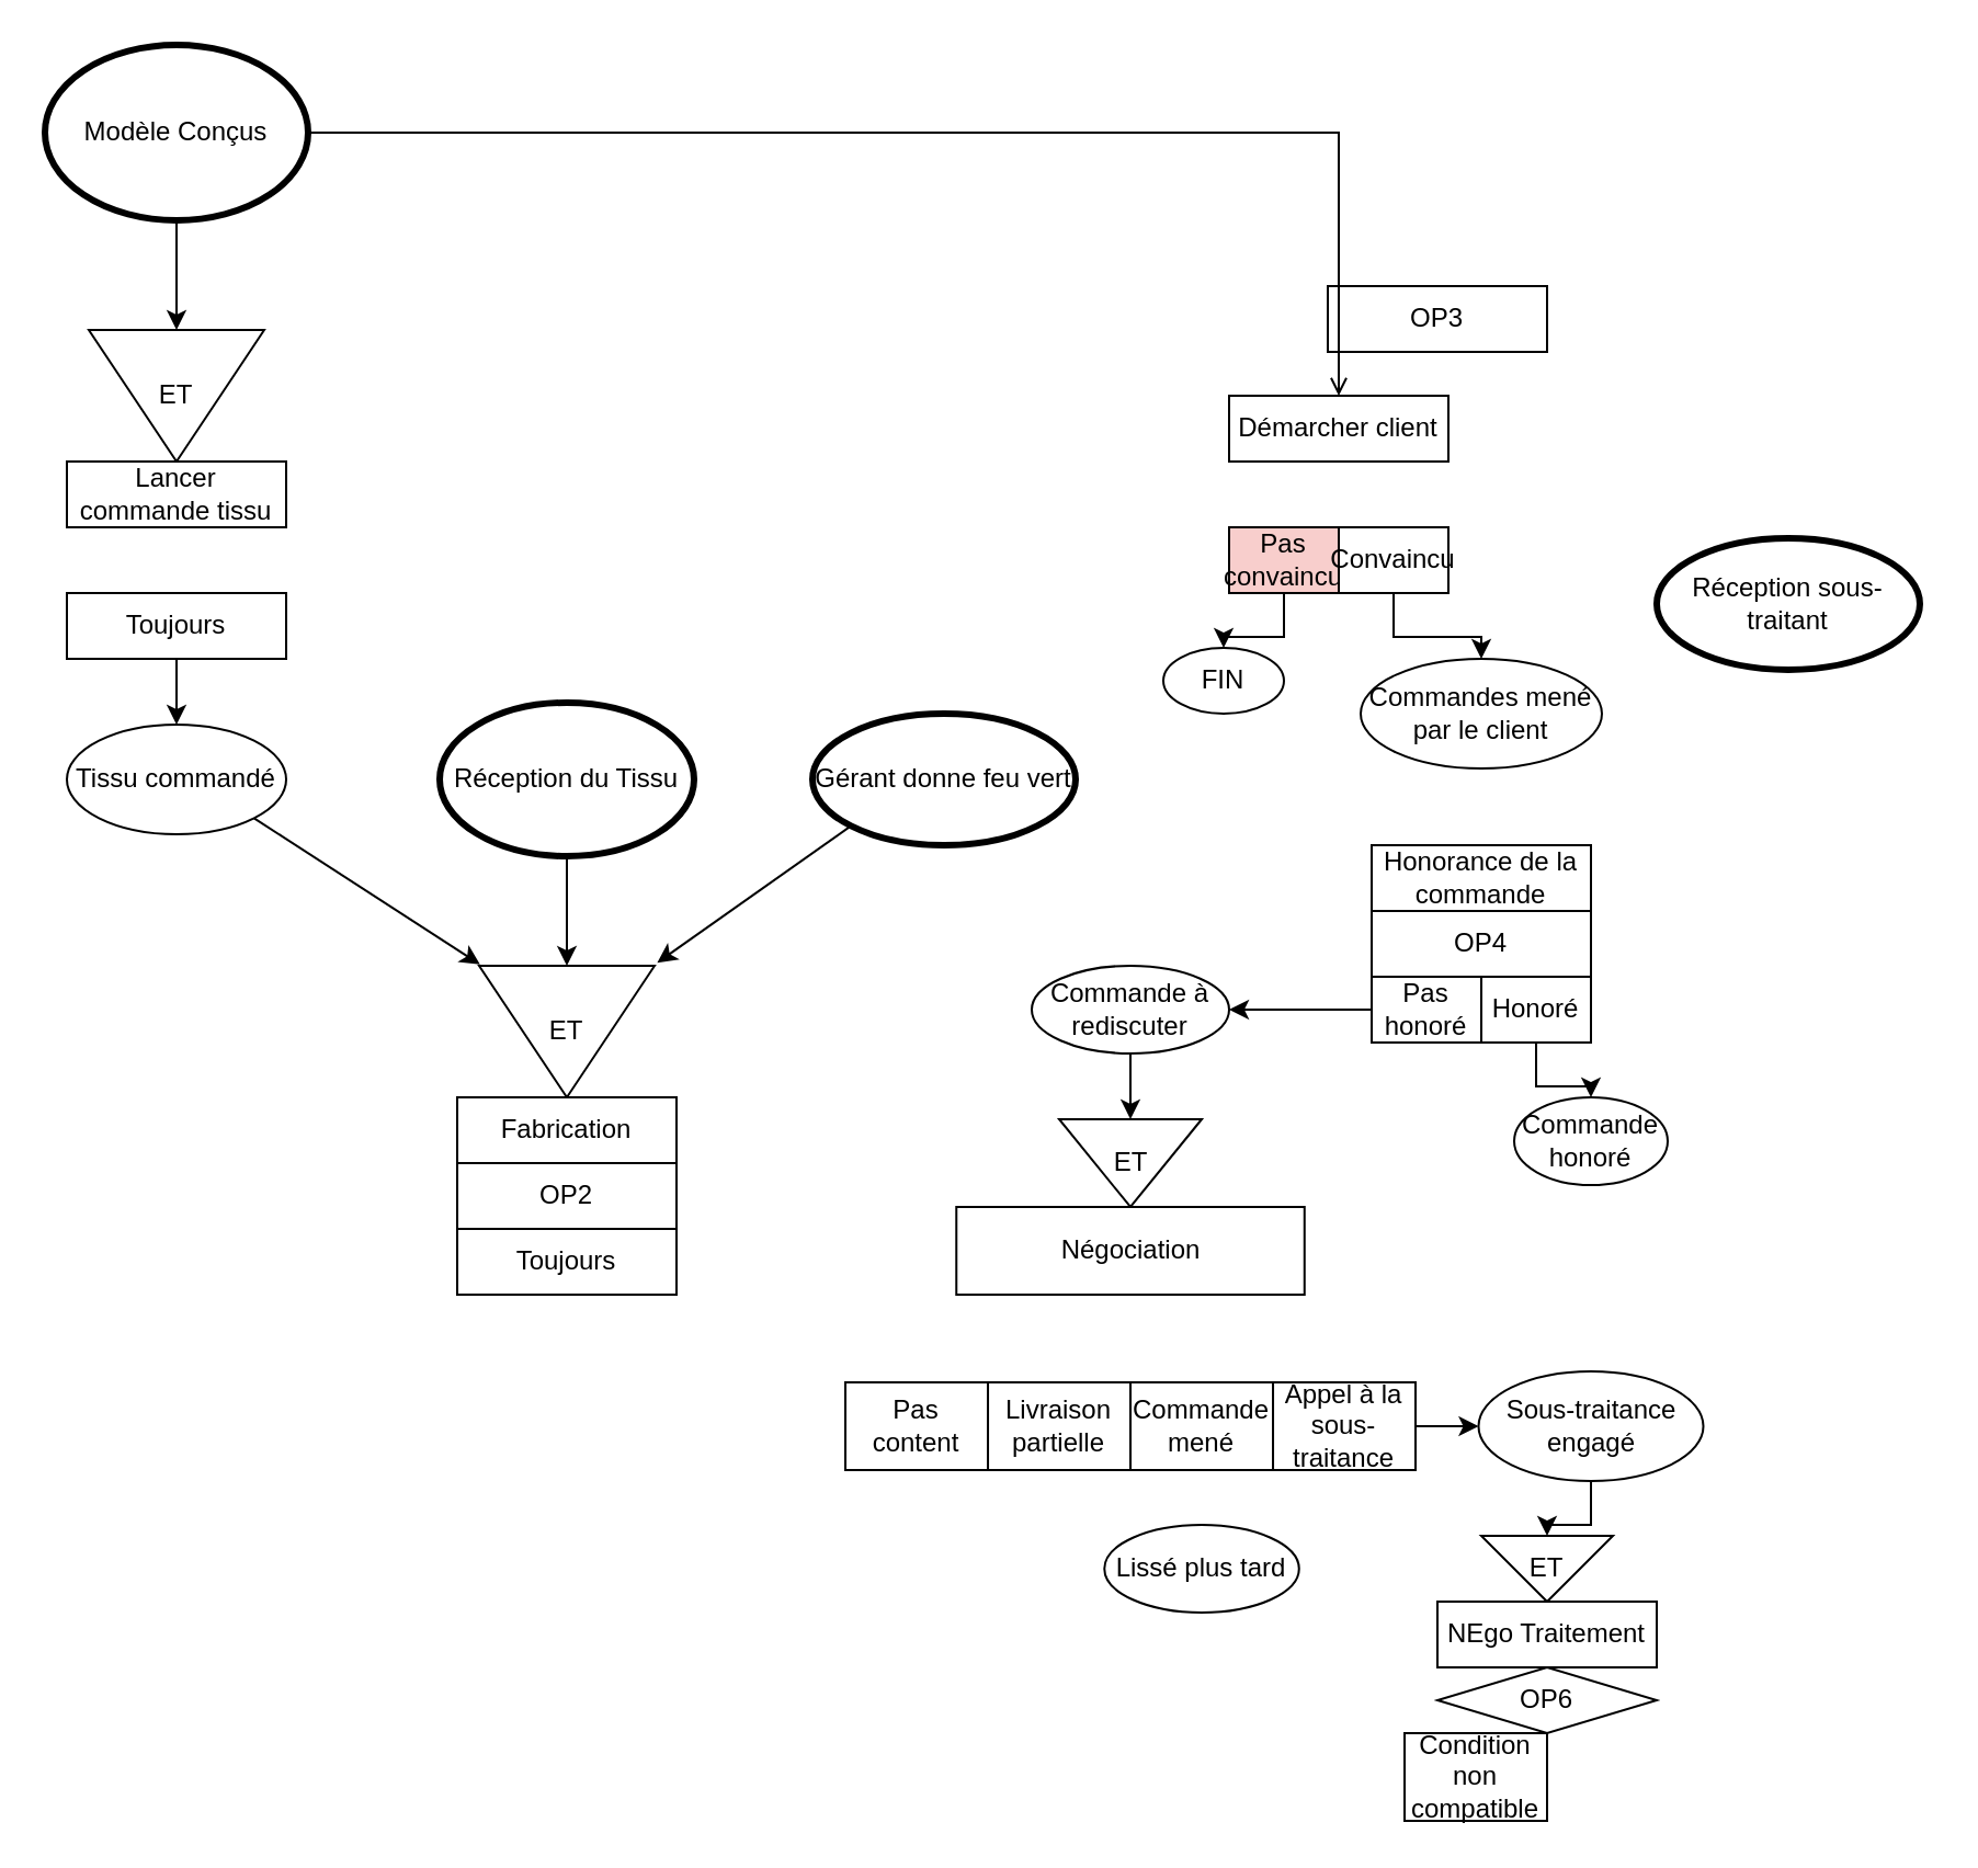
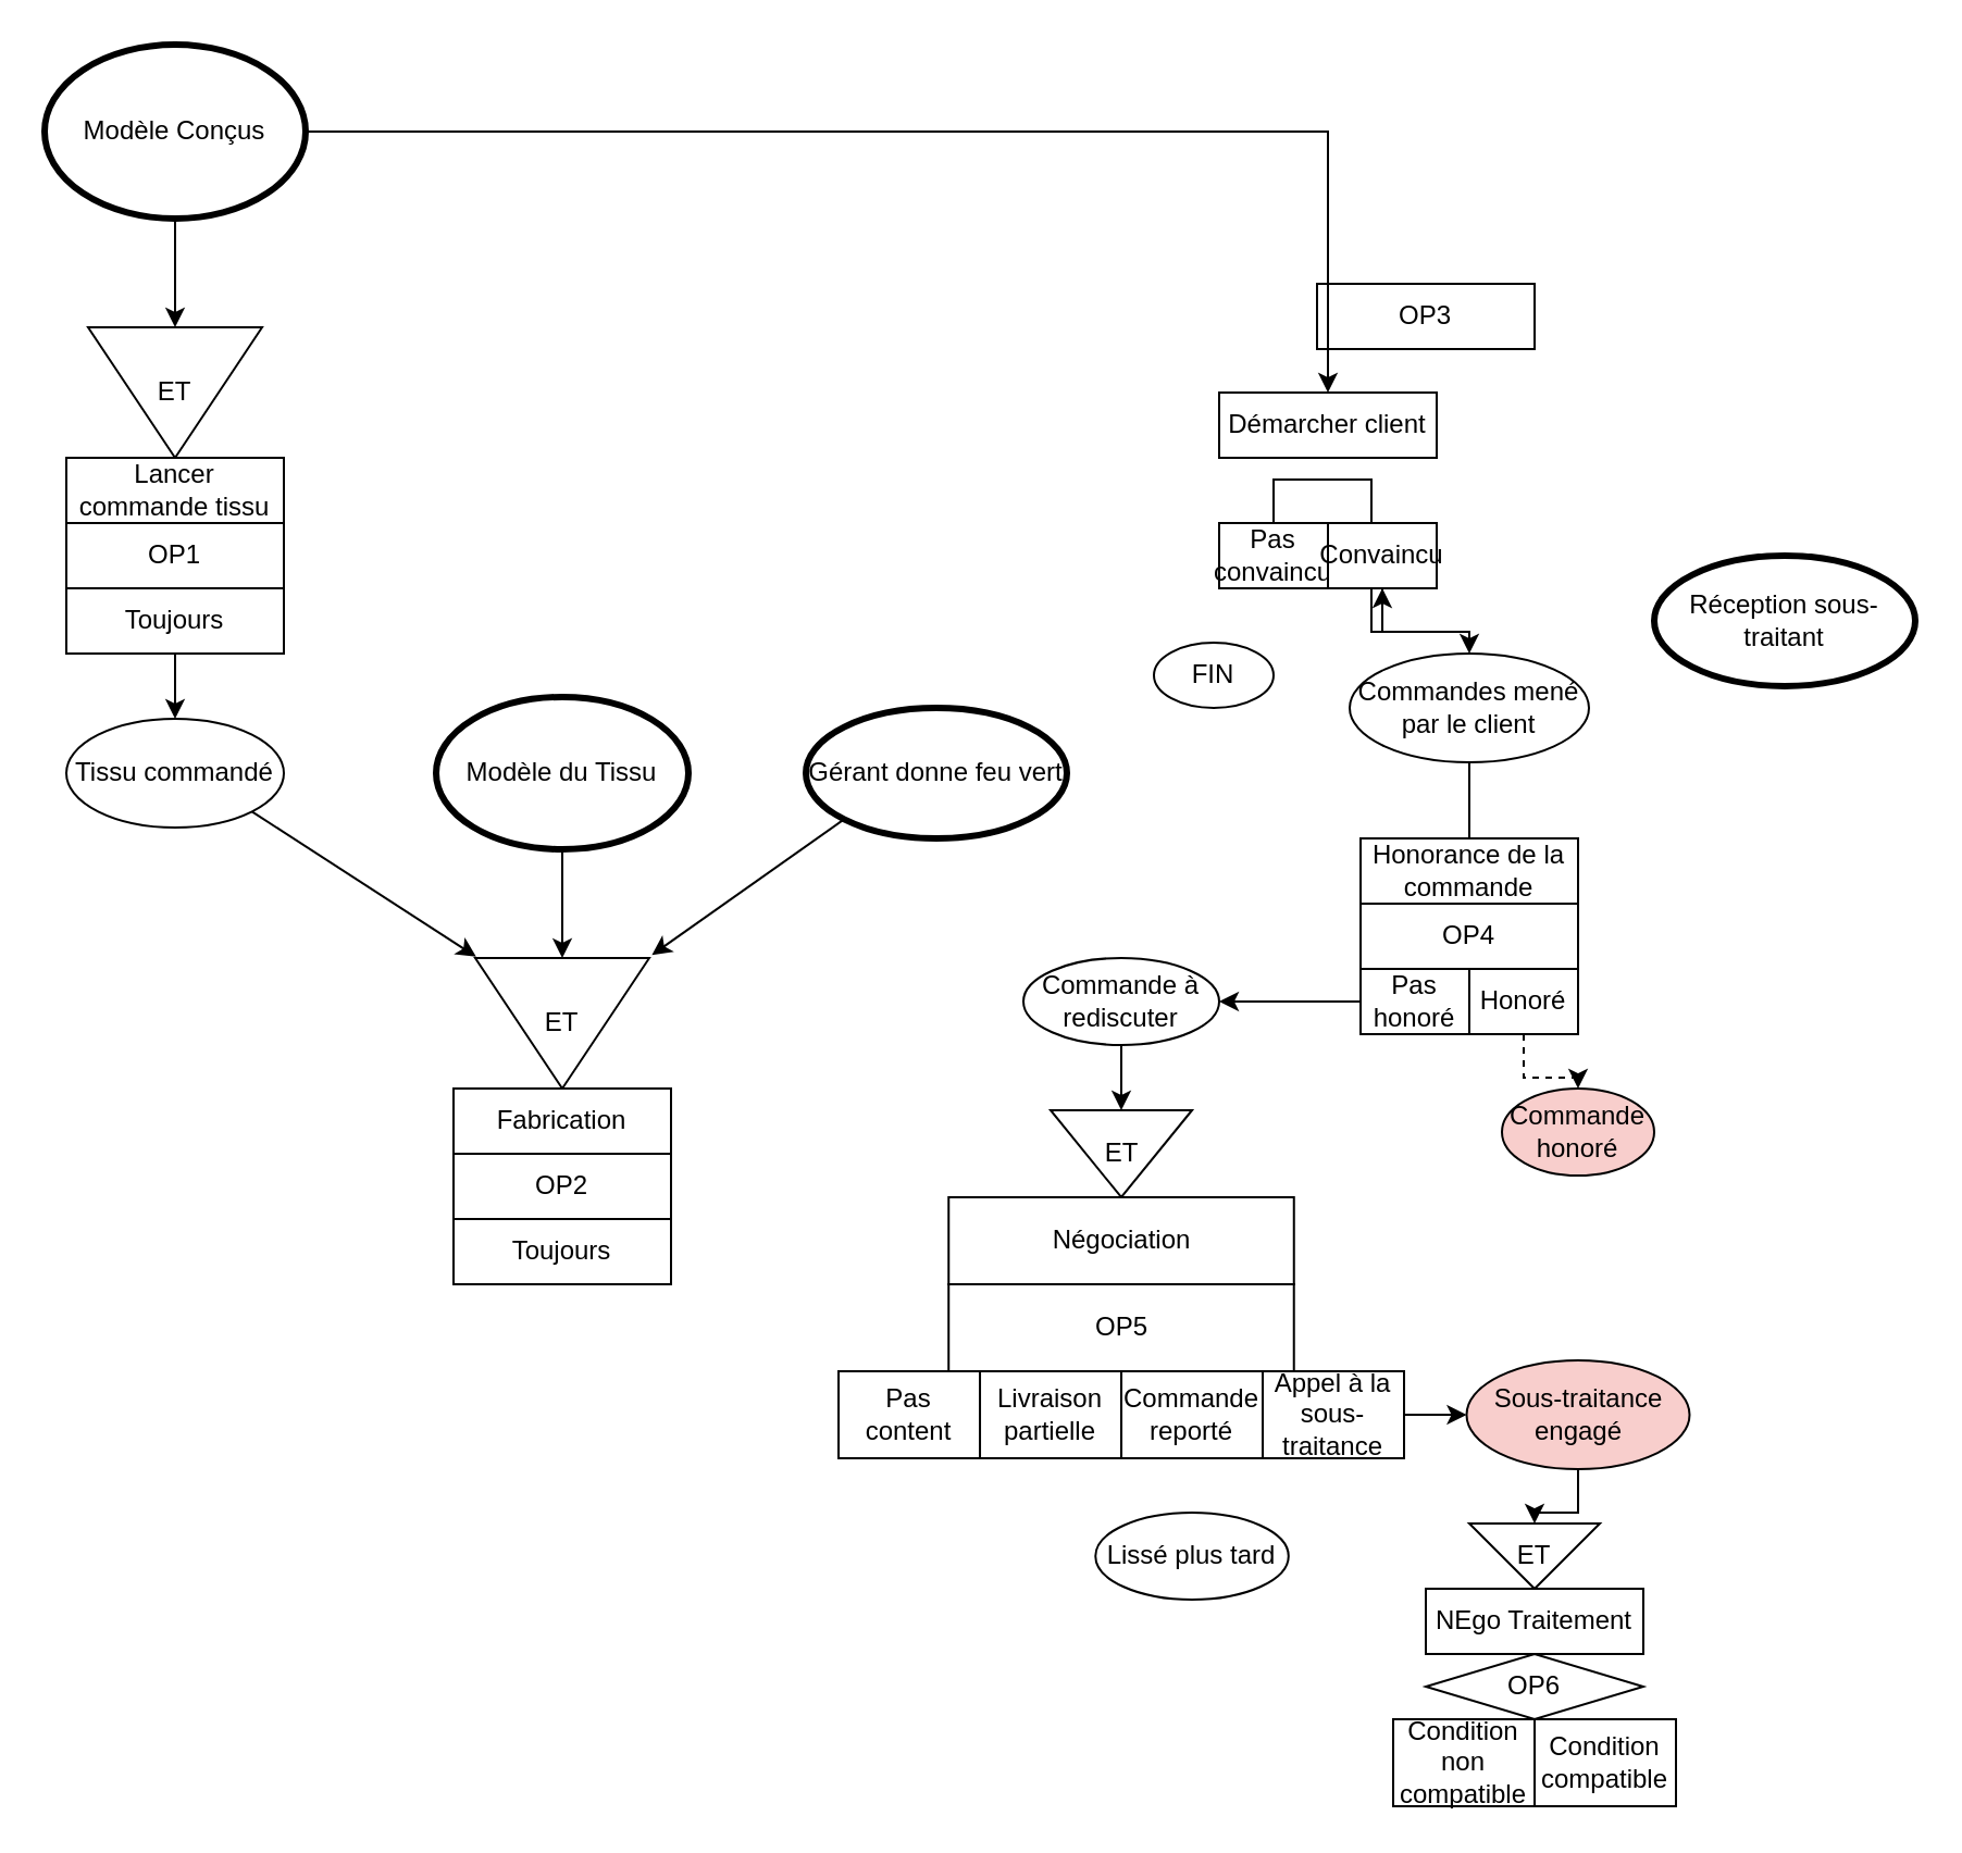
- <mxCell id="52" value="" style="endArrow=open;html=1;rounded=0;exitX=1;exitY=0.5;exitDx=0;exitDy=0;entryX=0.5;entryY=0;entryDx=0;entryDy=0;" edge="1" parent="1" source="3" target="19"><mxGeometry width="50" height="50" relative="1" as="geometry"><mxPoint x="340" y="290" as="sourcePoint" /><mxPoint x="390" y="240" as="targetPoint" /><Array as="points"><mxPoint x="610" y="60" /></Array></mxGeometry></mxCell>
+ <mxCell id="52" value="" style="endArrow=classic;html=1;rounded=0;exitX=1;exitY=0.5;exitDx=0;exitDy=0;entryX=0.5;entryY=0;entryDx=0;entryDy=0;" edge="1" parent="1" source="3" target="19"><mxGeometry width="50" height="50" relative="1" as="geometry"><mxPoint x="340" y="290" as="sourcePoint" /><mxPoint x="390" y="240" as="targetPoint" /><Array as="points"><mxPoint x="610" y="60" /></Array></mxGeometry></mxCell>
+ <mxCell id="6" value="OP1" style="rounded=0;whiteSpace=wrap;html=1;strokeWidth=1;" parent="1" vertex="1"><mxGeometry x="30" y="240" width="100" height="30" as="geometry" /></mxCell>
- <mxCell id="22" value="Pas convaincu" style="rounded=0;whiteSpace=wrap;html=1;strokeWidth=1;fillColor=#f8cecc;" parent="1" vertex="1"><mxGeometry x="560" y="240" width="50" height="30" as="geometry" /></mxCell>
+ <mxCell id="22" value="Pas convaincu" style="rounded=0;whiteSpace=wrap;html=1;strokeWidth=1;" parent="1" vertex="1"><mxGeometry x="560" y="240" width="50" height="30" as="geometry" /></mxCell>
- <mxCell id="54" value="Réception sous-traitant" style="ellipse;whiteSpace=wrap;html=1;strokeWidth=3;" vertex="1" parent="1"><mxGeometry x="755" y="245" width="120" height="60" as="geometry" /></mxCell>
+ <mxCell id="54" value="Réception sous-traitant" style="ellipse;whiteSpace=wrap;html=1;strokeWidth=3;" vertex="1" parent="1"><mxGeometry x="760" y="255" width="120" height="60" as="geometry" /></mxCell>
- <mxCell id="21" value="" style="edgeStyle=orthogonalEdgeStyle;rounded=0;orthogonalLoop=1;jettySize=auto;html=1;" parent="1" source="22" target="25" edge="1"><mxGeometry relative="1" as="geometry" /></mxCell>
+ <mxCell id="21" value="" style="edgeStyle=orthogonalEdgeStyle;rounded=0;orthogonalLoop=1;jettySize=auto;html=1;" parent="1" source="22" target="24" edge="1"><mxGeometry relative="1" as="geometry" /></mxCell>
- <mxCell id="11" value="Réception du Tissu" style="ellipse;whiteSpace=wrap;html=1;strokeWidth=3;" parent="1" vertex="1"><mxGeometry x="200" y="320" width="116" height="70" as="geometry" /></mxCell>
+ <mxCell id="11" value="Modèle du Tissu" style="ellipse;whiteSpace=wrap;html=1;strokeWidth=3;" parent="1" vertex="1"><mxGeometry x="200" y="320" width="116" height="70" as="geometry" /></mxCell>
+ <mxCell id="26" value="" style="edgeStyle=orthogonalEdgeStyle;rounded=0;orthogonalLoop=1;jettySize=auto;html=1;" parent="1" source="27" target="33" edge="1"><mxGeometry relative="1" as="geometry" /></mxCell>
- <mxCell id="32" value="" style="edgeStyle=orthogonalEdgeStyle;rounded=0;orthogonalLoop=1;jettySize=auto;html=1;" parent="1" source="33" target="34" edge="1"><mxGeometry relative="1" as="geometry" /></mxCell>
+ <mxCell id="32" value="" style="edgeStyle=orthogonalEdgeStyle;rounded=0;orthogonalLoop=1;jettySize=auto;html=1;dashed=1;" parent="1" source="33" target="34" edge="1"><mxGeometry relative="1" as="geometry" /></mxCell>
- <mxCell id="34" value="Commande honoré" style="ellipse;whiteSpace=wrap;html=1;strokeWidth=1;" parent="1" vertex="1"><mxGeometry x="690" y="500" width="70" height="40" as="geometry" /></mxCell>
+ <mxCell id="34" value="Commande honoré" style="ellipse;whiteSpace=wrap;html=1;strokeWidth=1;fillColor=#f8cecc;" parent="1" vertex="1"><mxGeometry x="690" y="500" width="70" height="40" as="geometry" /></mxCell>
+ <mxCell id="39" value="OP5" style="rounded=0;whiteSpace=wrap;html=1;strokeWidth=1;" parent="1" vertex="1"><mxGeometry x="435.62" y="590" width="158.75" height="40" as="geometry" /></mxCell>
- <mxCell id="44" value="Commande mené" style="rounded=0;whiteSpace=wrap;html=1;strokeWidth=1;" parent="1" vertex="1"><mxGeometry x="515.02" y="630" width="64.99" height="40" as="geometry" /></mxCell>
+ <mxCell id="44" value="Commande reporté" style="rounded=0;whiteSpace=wrap;html=1;strokeWidth=1;" parent="1" vertex="1"><mxGeometry x="515.02" y="630" width="64.99" height="40" as="geometry" /></mxCell>
- <mxCell id="46" value="Sous-traitance engagé" style="ellipse;whiteSpace=wrap;html=1;rounded=0;strokeWidth=1;" parent="1" vertex="1"><mxGeometry x="673.74" y="625" width="102.51" height="50" as="geometry" /></mxCell>
+ <mxCell id="46" value="Sous-traitance engagé" style="ellipse;whiteSpace=wrap;html=1;rounded=0;strokeWidth=1;fillColor=#f8cecc;" parent="1" vertex="1"><mxGeometry x="673.74" y="625" width="102.51" height="50" as="geometry" /></mxCell>
+ <mxCell id="51" value="Condition compatible" style="rounded=0;whiteSpace=wrap;html=1;strokeWidth=1;" parent="1" vertex="1"><mxGeometry x="705" y="790" width="65" height="40" as="geometry" /></mxCell>
